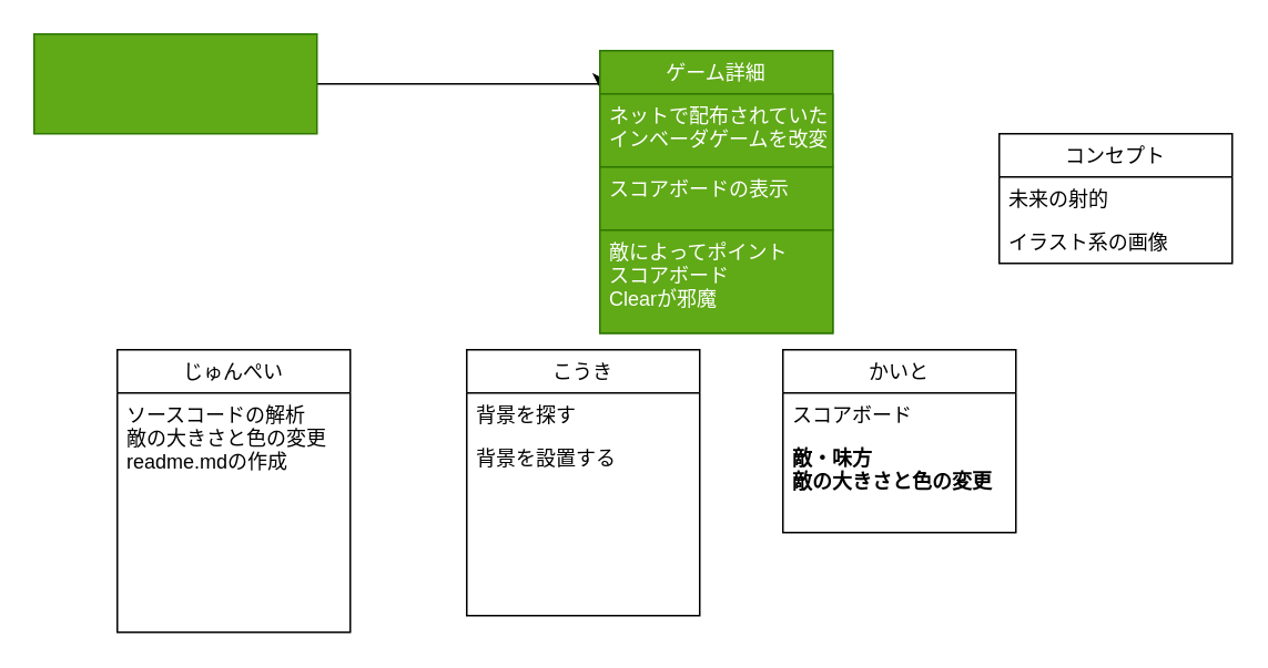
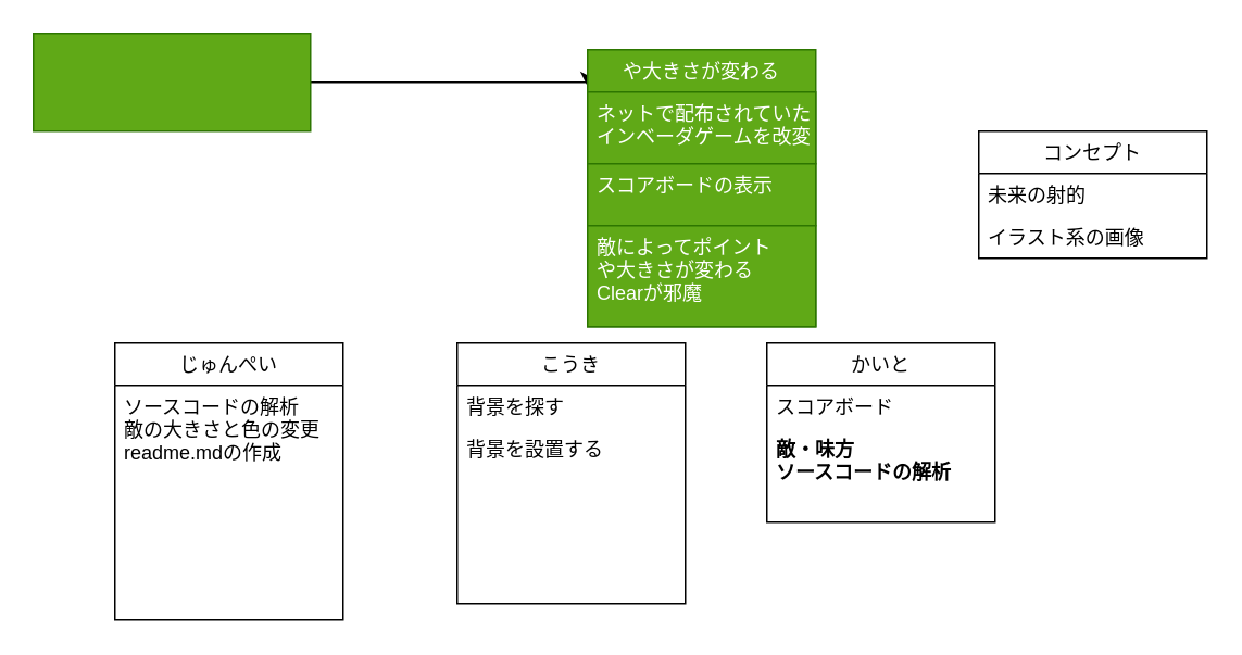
- <mxCell id="12" value="ゲーム詳細" style="swimlane;fontStyle=0;childLayout=stackLayout;horizontal=1;startSize=26;horizontalStack=0;resizeParent=1;resizeParentMax=0;resizeLast=0;collapsible=1;marginBottom=0;fillColor=#60a917;strokeColor=#2D7600;fontColor=#ffffff;" parent="1" vertex="1"><mxGeometry x="360" y="30" width="140" height="170" as="geometry" /></mxCell>
+ <mxCell id="12" value="や大きさが変わる" style="swimlane;fontStyle=0;childLayout=stackLayout;horizontal=1;startSize=26;horizontalStack=0;resizeParent=1;resizeParentMax=0;resizeLast=0;collapsible=1;marginBottom=0;fillColor=#60a917;strokeColor=#2D7600;fontColor=#ffffff;" parent="1" vertex="1"><mxGeometry x="360" y="30" width="140" height="170" as="geometry" /></mxCell>
- <mxCell id="15" value="敵によってポイント&#10;スコアボード&#10;Clearが邪魔" style="text;strokeColor=#2D7600;fillColor=#60a917;align=left;verticalAlign=top;spacingLeft=4;spacingRight=4;overflow=hidden;rotatable=0;points=[[0,0.5],[1,0.5]];portConstraint=eastwest;fontColor=#ffffff;" parent="12" vertex="1"><mxGeometry y="108" width="140" height="62" as="geometry" /></mxCell>
+ <mxCell id="15" value="敵によってポイント&#10;や大きさが変わる&#10;Clearが邪魔" style="text;strokeColor=#2D7600;fillColor=#60a917;align=left;verticalAlign=top;spacingLeft=4;spacingRight=4;overflow=hidden;rotatable=0;points=[[0,0.5],[1,0.5]];portConstraint=eastwest;fontColor=#ffffff;" parent="12" vertex="1"><mxGeometry y="108" width="140" height="62" as="geometry" /></mxCell>
- <mxCell id="11" value="敵・味方&#10;敵の大きさと色の変更" style="text;strokeColor=none;fillColor=none;align=left;verticalAlign=top;spacingLeft=4;spacingRight=4;overflow=hidden;rotatable=0;points=[[0,0.5],[1,0.5]];portConstraint=eastwest;fontStyle=1" parent="9" vertex="1"><mxGeometry y="52" width="140" height="58" as="geometry" /></mxCell>
+ <mxCell id="11" value="敵・味方&#10;ソースコードの解析" style="text;strokeColor=none;fillColor=none;align=left;verticalAlign=top;spacingLeft=4;spacingRight=4;overflow=hidden;rotatable=0;points=[[0,0.5],[1,0.5]];portConstraint=eastwest;fontStyle=1" parent="9" vertex="1"><mxGeometry y="52" width="140" height="58" as="geometry" /></mxCell>
